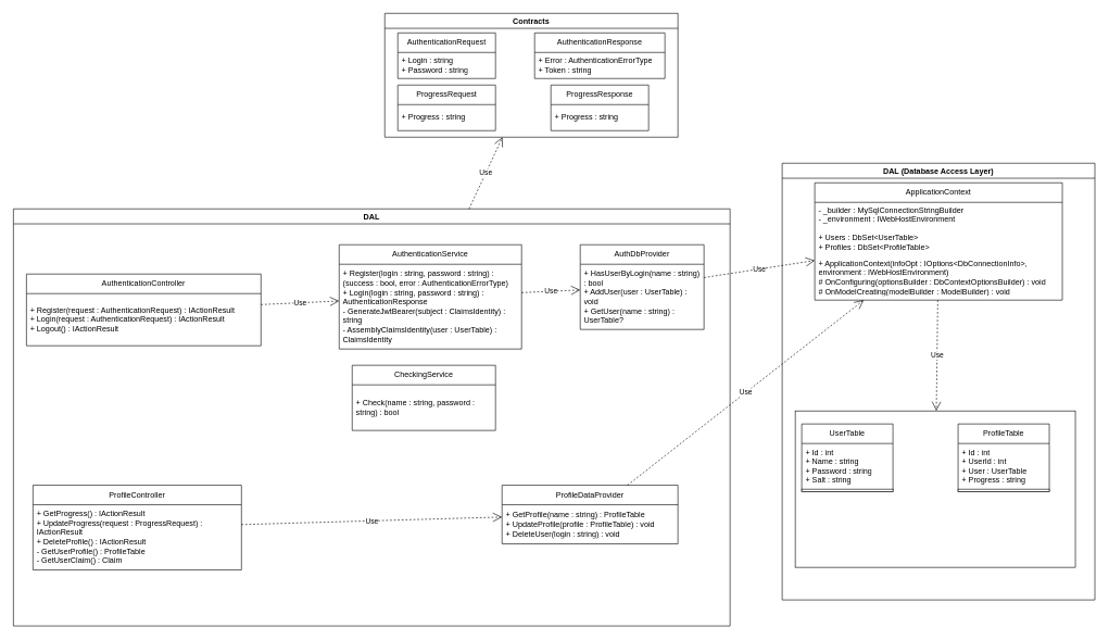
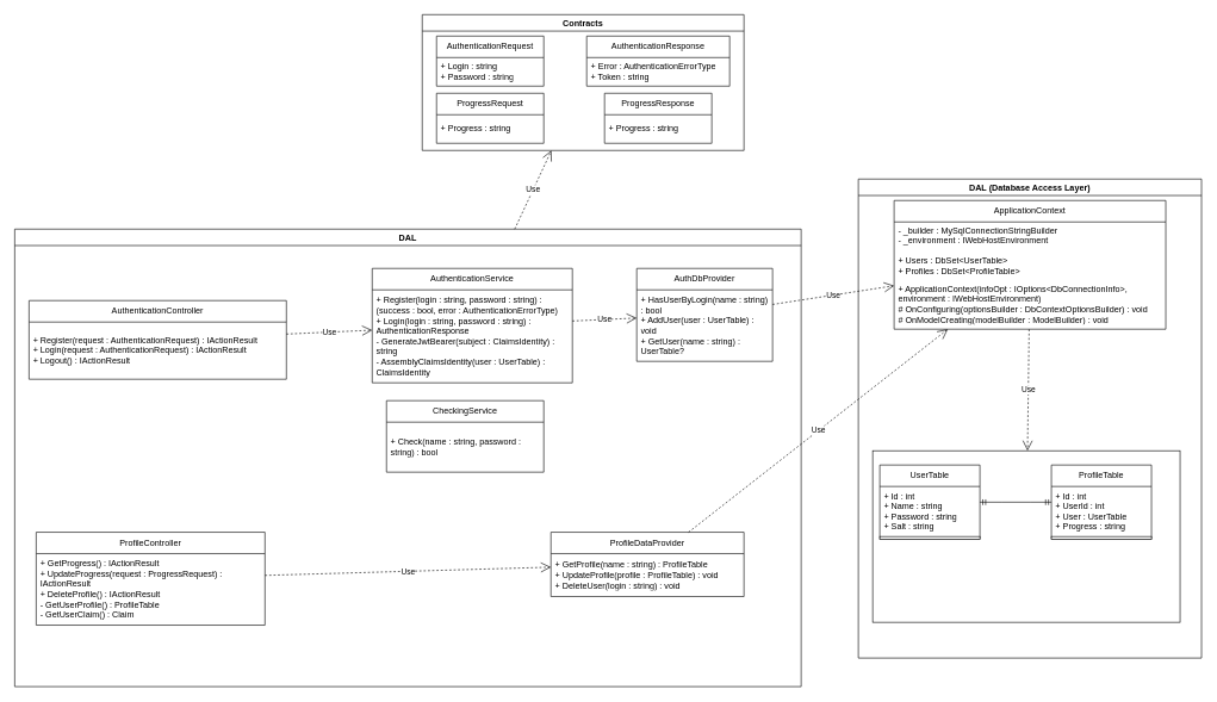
+ <mxCell id="21" value="" style="edgeStyle=entityRelationEdgeStyle;fontSize=12;html=1;endArrow=ERmandOne;startArrow=ERmandOne;rounded=0;" edge="1" parent="11" source="15" target="18"><mxGeometry width="100" height="100" relative="1" as="geometry"><mxPoint x="180" y="620" as="sourcePoint" /><mxPoint x="280" y="520" as="targetPoint" /></mxGeometry></mxCell>
